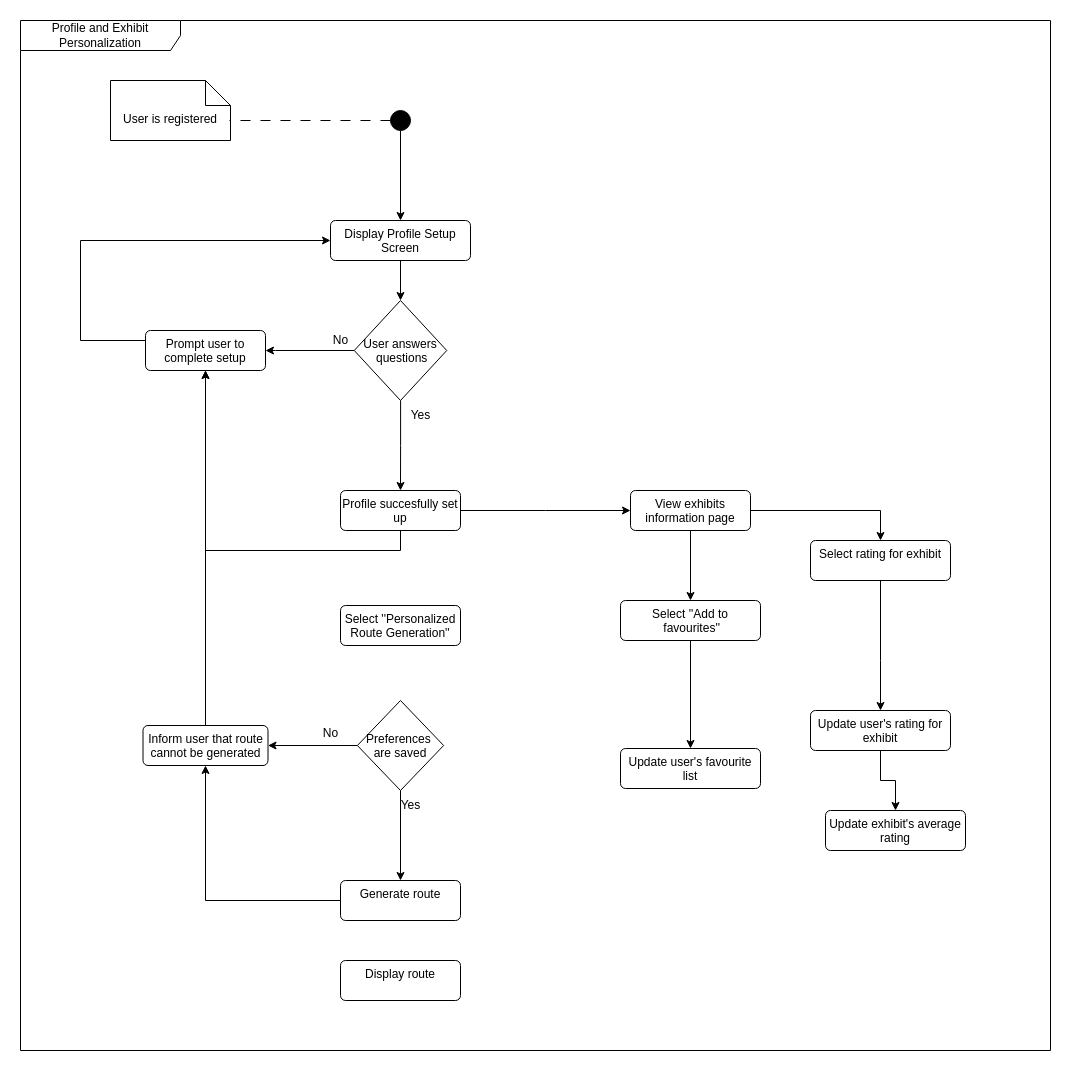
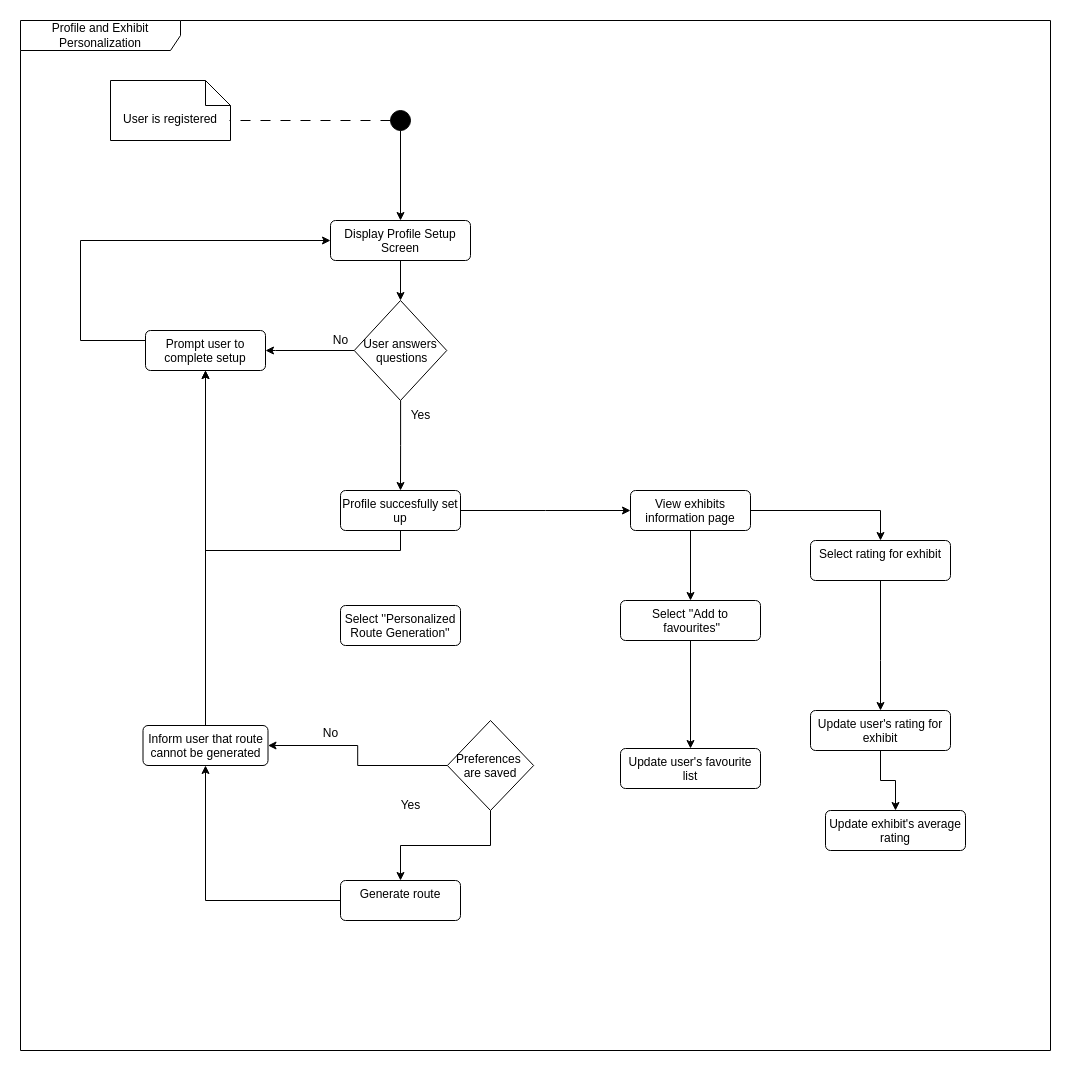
- <mxCell id="31" value="Preferences &#10;are saved" style="rhombus;" parent="22" vertex="1"><mxGeometry x="336.88" y="680" width="86.25" height="90" as="geometry" /></mxCell>
+ <mxCell id="31" value="Preferences &#10;are saved" style="rhombus;" parent="22" vertex="1"><mxGeometry x="426.88" y="700" width="86.25" height="90" as="geometry" /></mxCell>
- <mxCell id="23" value="Display route" style="html=1;align=center;verticalAlign=top;rounded=1;absoluteArcSize=1;arcSize=10;dashed=0;whiteSpace=wrap;" parent="22" vertex="1"><mxGeometry x="320" y="940" width="120" height="40" as="geometry" /></mxCell>
